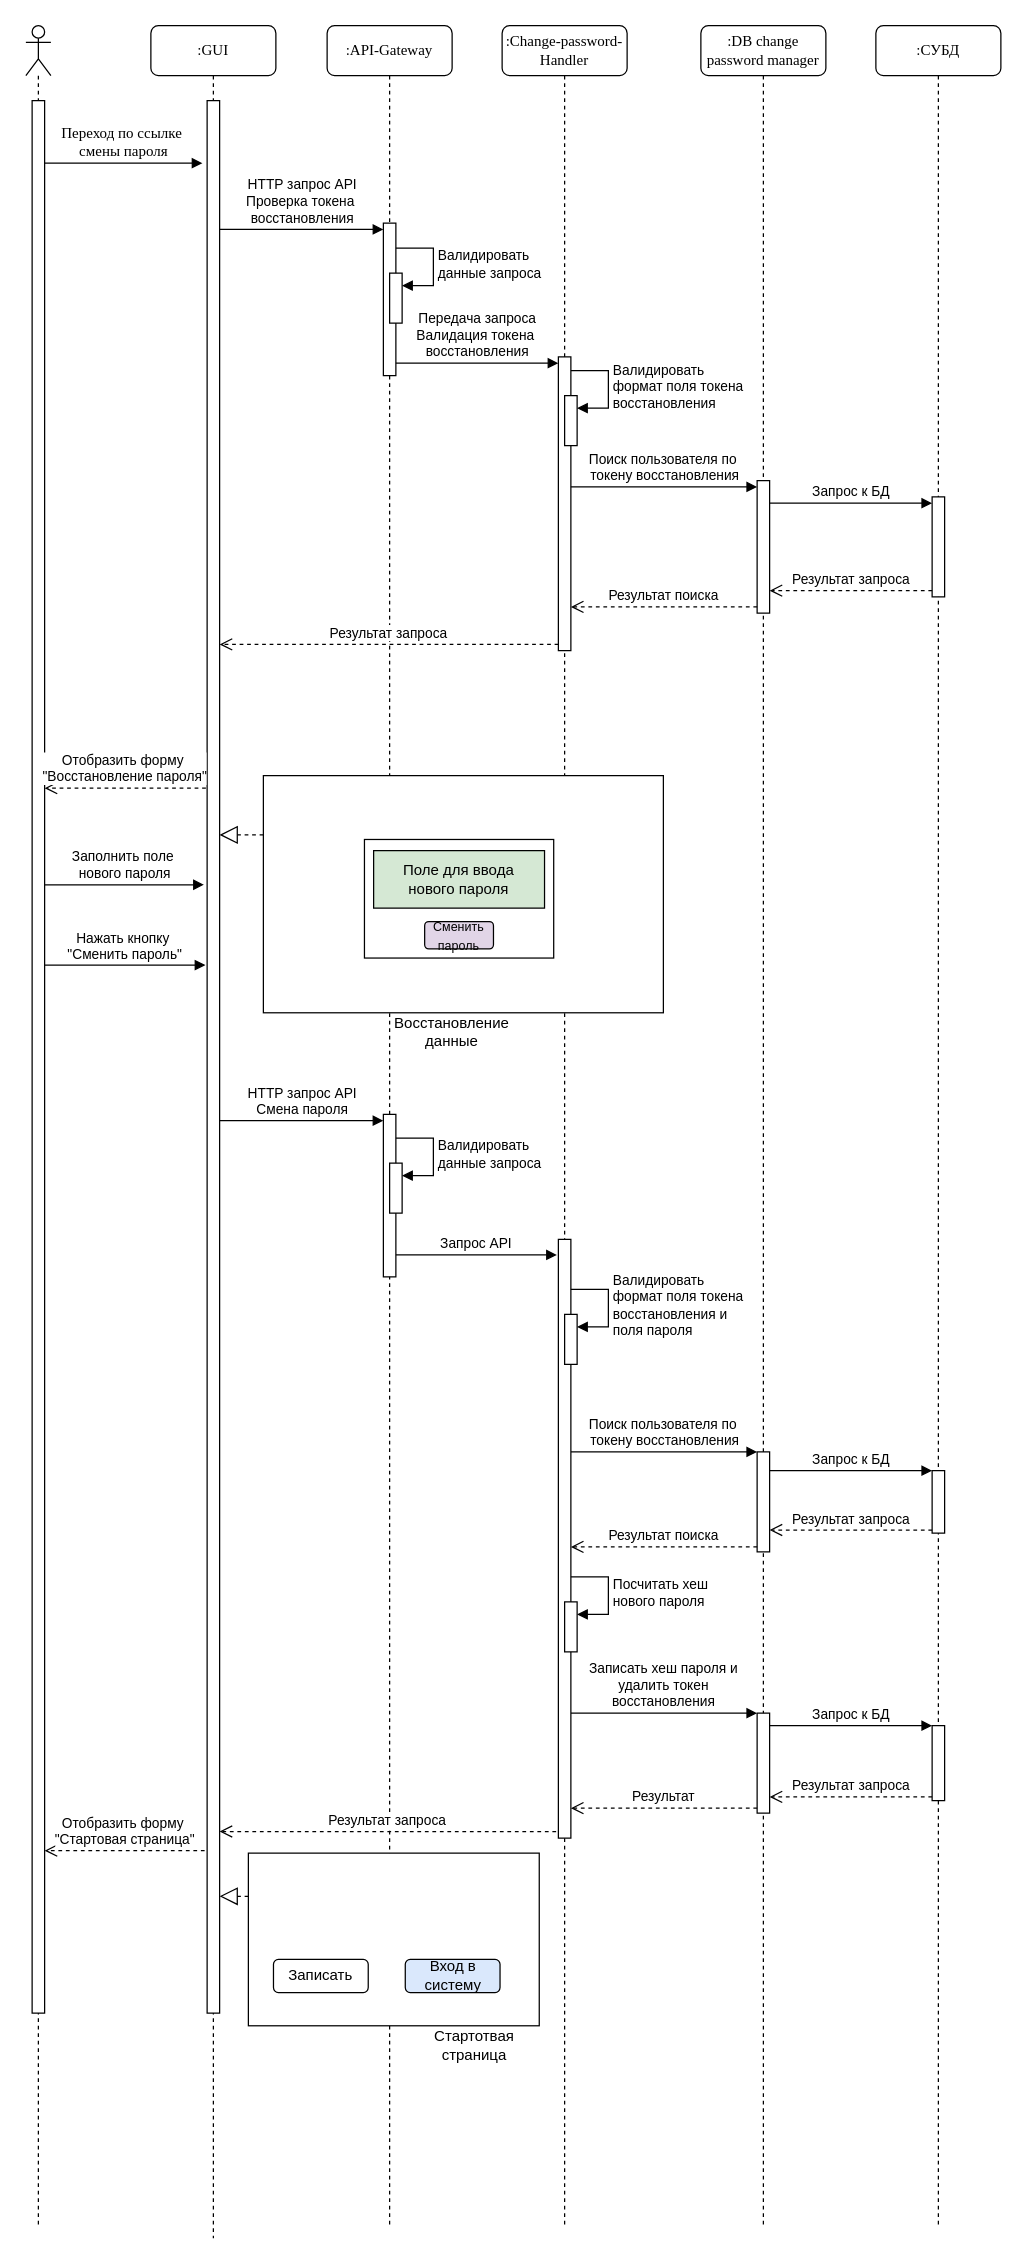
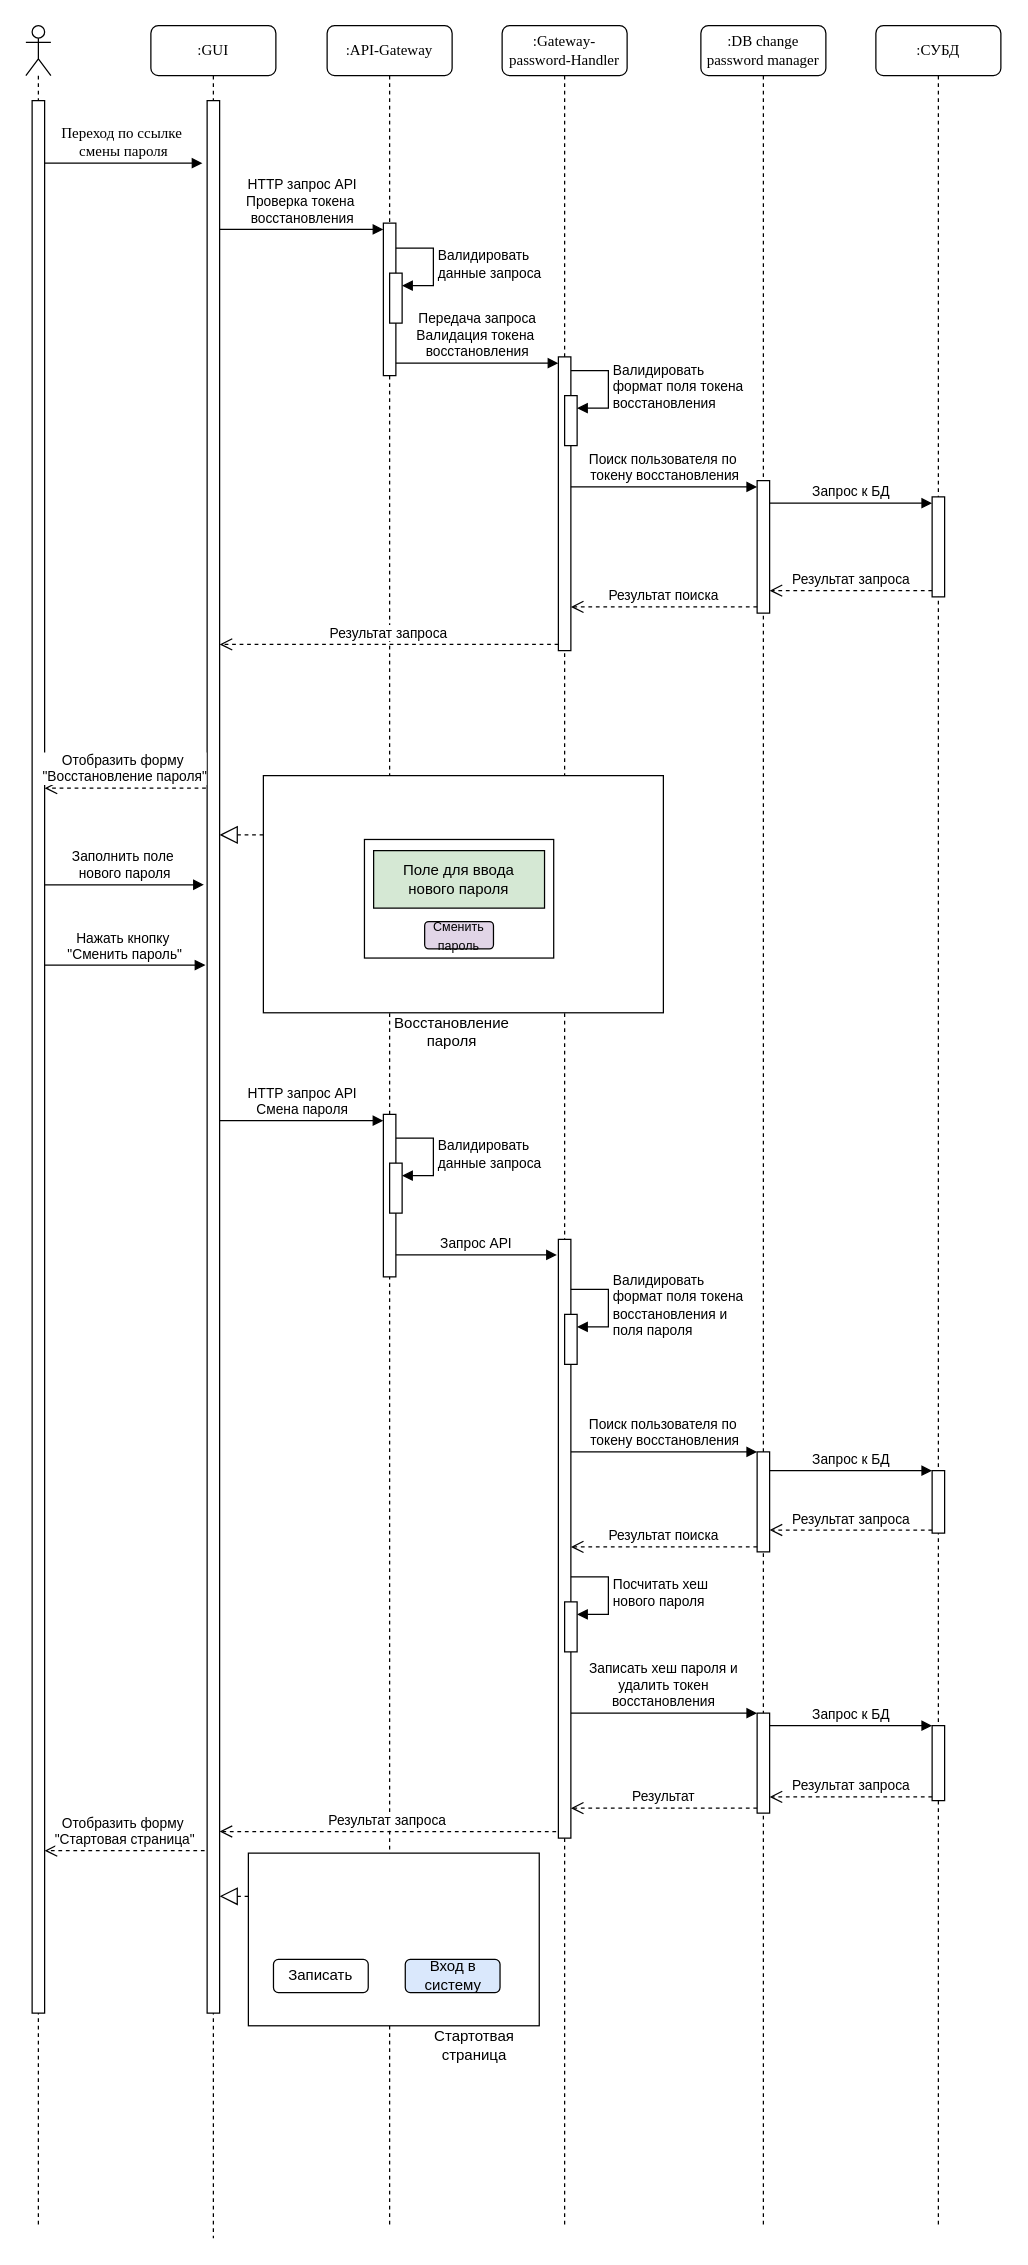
- <mxCell id="33" value=":Change-password-Handler" style="shape=umlLifeline;perimeter=lifelinePerimeter;whiteSpace=wrap;html=1;container=1;collapsible=0;recursiveResize=0;outlineConnect=0;rounded=1;shadow=0;comic=0;labelBackgroundColor=none;strokeWidth=1;fontFamily=Verdana;fontSize=12;align=center;" vertex="1" parent="1"><mxGeometry x="401" y="20" width="100" height="1760" as="geometry" /></mxCell>
+ <mxCell id="33" value=":Gateway-password-Handler" style="shape=umlLifeline;perimeter=lifelinePerimeter;whiteSpace=wrap;html=1;container=1;collapsible=0;recursiveResize=0;outlineConnect=0;rounded=1;shadow=0;comic=0;labelBackgroundColor=none;strokeWidth=1;fontFamily=Verdana;fontSize=12;align=center;" vertex="1" parent="1"><mxGeometry x="401" y="20" width="100" height="1760" as="geometry" /></mxCell>
- <mxCell id="50" value="Восстановление данные" style="text;html=1;strokeColor=none;fillColor=none;align=center;verticalAlign=middle;whiteSpace=wrap;rounded=0;" vertex="1" parent="48"><mxGeometry x="89.462" y="194.108" width="123.871" height="21.892" as="geometry" /></mxCell>
+ <mxCell id="50" value="Восстановление пароля" style="text;html=1;strokeColor=none;fillColor=none;align=center;verticalAlign=middle;whiteSpace=wrap;rounded=0;" vertex="1" parent="48"><mxGeometry x="89.462" y="194.108" width="123.871" height="21.892" as="geometry" /></mxCell>
